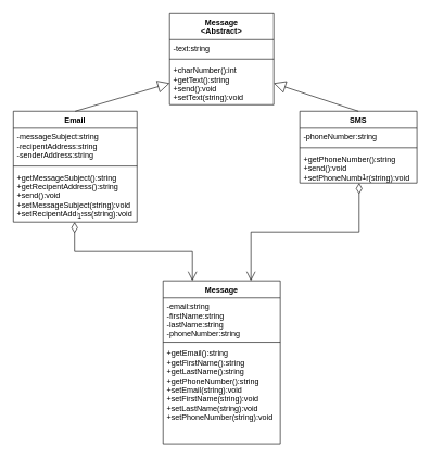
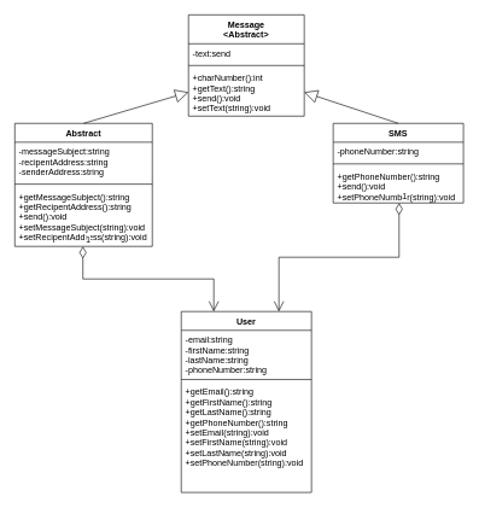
- <mxCell id="11" value="-text:string" style="text;strokeColor=none;fillColor=none;align=left;verticalAlign=top;spacingLeft=4;spacingRight=4;overflow=hidden;rotatable=0;points=[[0,0.5],[1,0.5]];portConstraint=eastwest;" vertex="1" parent="10"><mxGeometry y="40" width="160" height="26" as="geometry" /></mxCell>
+ <mxCell id="11" value="-text:send" style="text;strokeColor=none;fillColor=none;align=left;verticalAlign=top;spacingLeft=4;spacingRight=4;overflow=hidden;rotatable=0;points=[[0,0.5],[1,0.5]];portConstraint=eastwest;" vertex="1" parent="10"><mxGeometry y="40" width="160" height="26" as="geometry" /></mxCell>
- <mxCell id="2" value="Email" style="swimlane;fontStyle=1;align=center;verticalAlign=top;childLayout=stackLayout;horizontal=1;startSize=26;horizontalStack=0;resizeParent=1;resizeParentMax=0;resizeLast=0;collapsible=1;marginBottom=0;" vertex="1" parent="1"><mxGeometry x="20" y="170" width="190" height="170" as="geometry" /></mxCell>
+ <mxCell id="2" value="Abstract" style="swimlane;fontStyle=1;align=center;verticalAlign=top;childLayout=stackLayout;horizontal=1;startSize=26;horizontalStack=0;resizeParent=1;resizeParentMax=0;resizeLast=0;collapsible=1;marginBottom=0;" vertex="1" parent="1"><mxGeometry x="20" y="170" width="190" height="170" as="geometry" /></mxCell>
- <mxCell id="6" value="Message" style="swimlane;fontStyle=1;align=center;verticalAlign=top;childLayout=stackLayout;horizontal=1;startSize=26;horizontalStack=0;resizeParent=1;resizeParentMax=0;resizeLast=0;collapsible=1;marginBottom=0;" vertex="1" parent="1"><mxGeometry x="250" y="430" width="180" height="250" as="geometry" /></mxCell>
+ <mxCell id="6" value="User" style="swimlane;fontStyle=1;align=center;verticalAlign=top;childLayout=stackLayout;horizontal=1;startSize=26;horizontalStack=0;resizeParent=1;resizeParentMax=0;resizeLast=0;collapsible=1;marginBottom=0;" vertex="1" parent="1"><mxGeometry x="250" y="430" width="180" height="250" as="geometry" /></mxCell>
